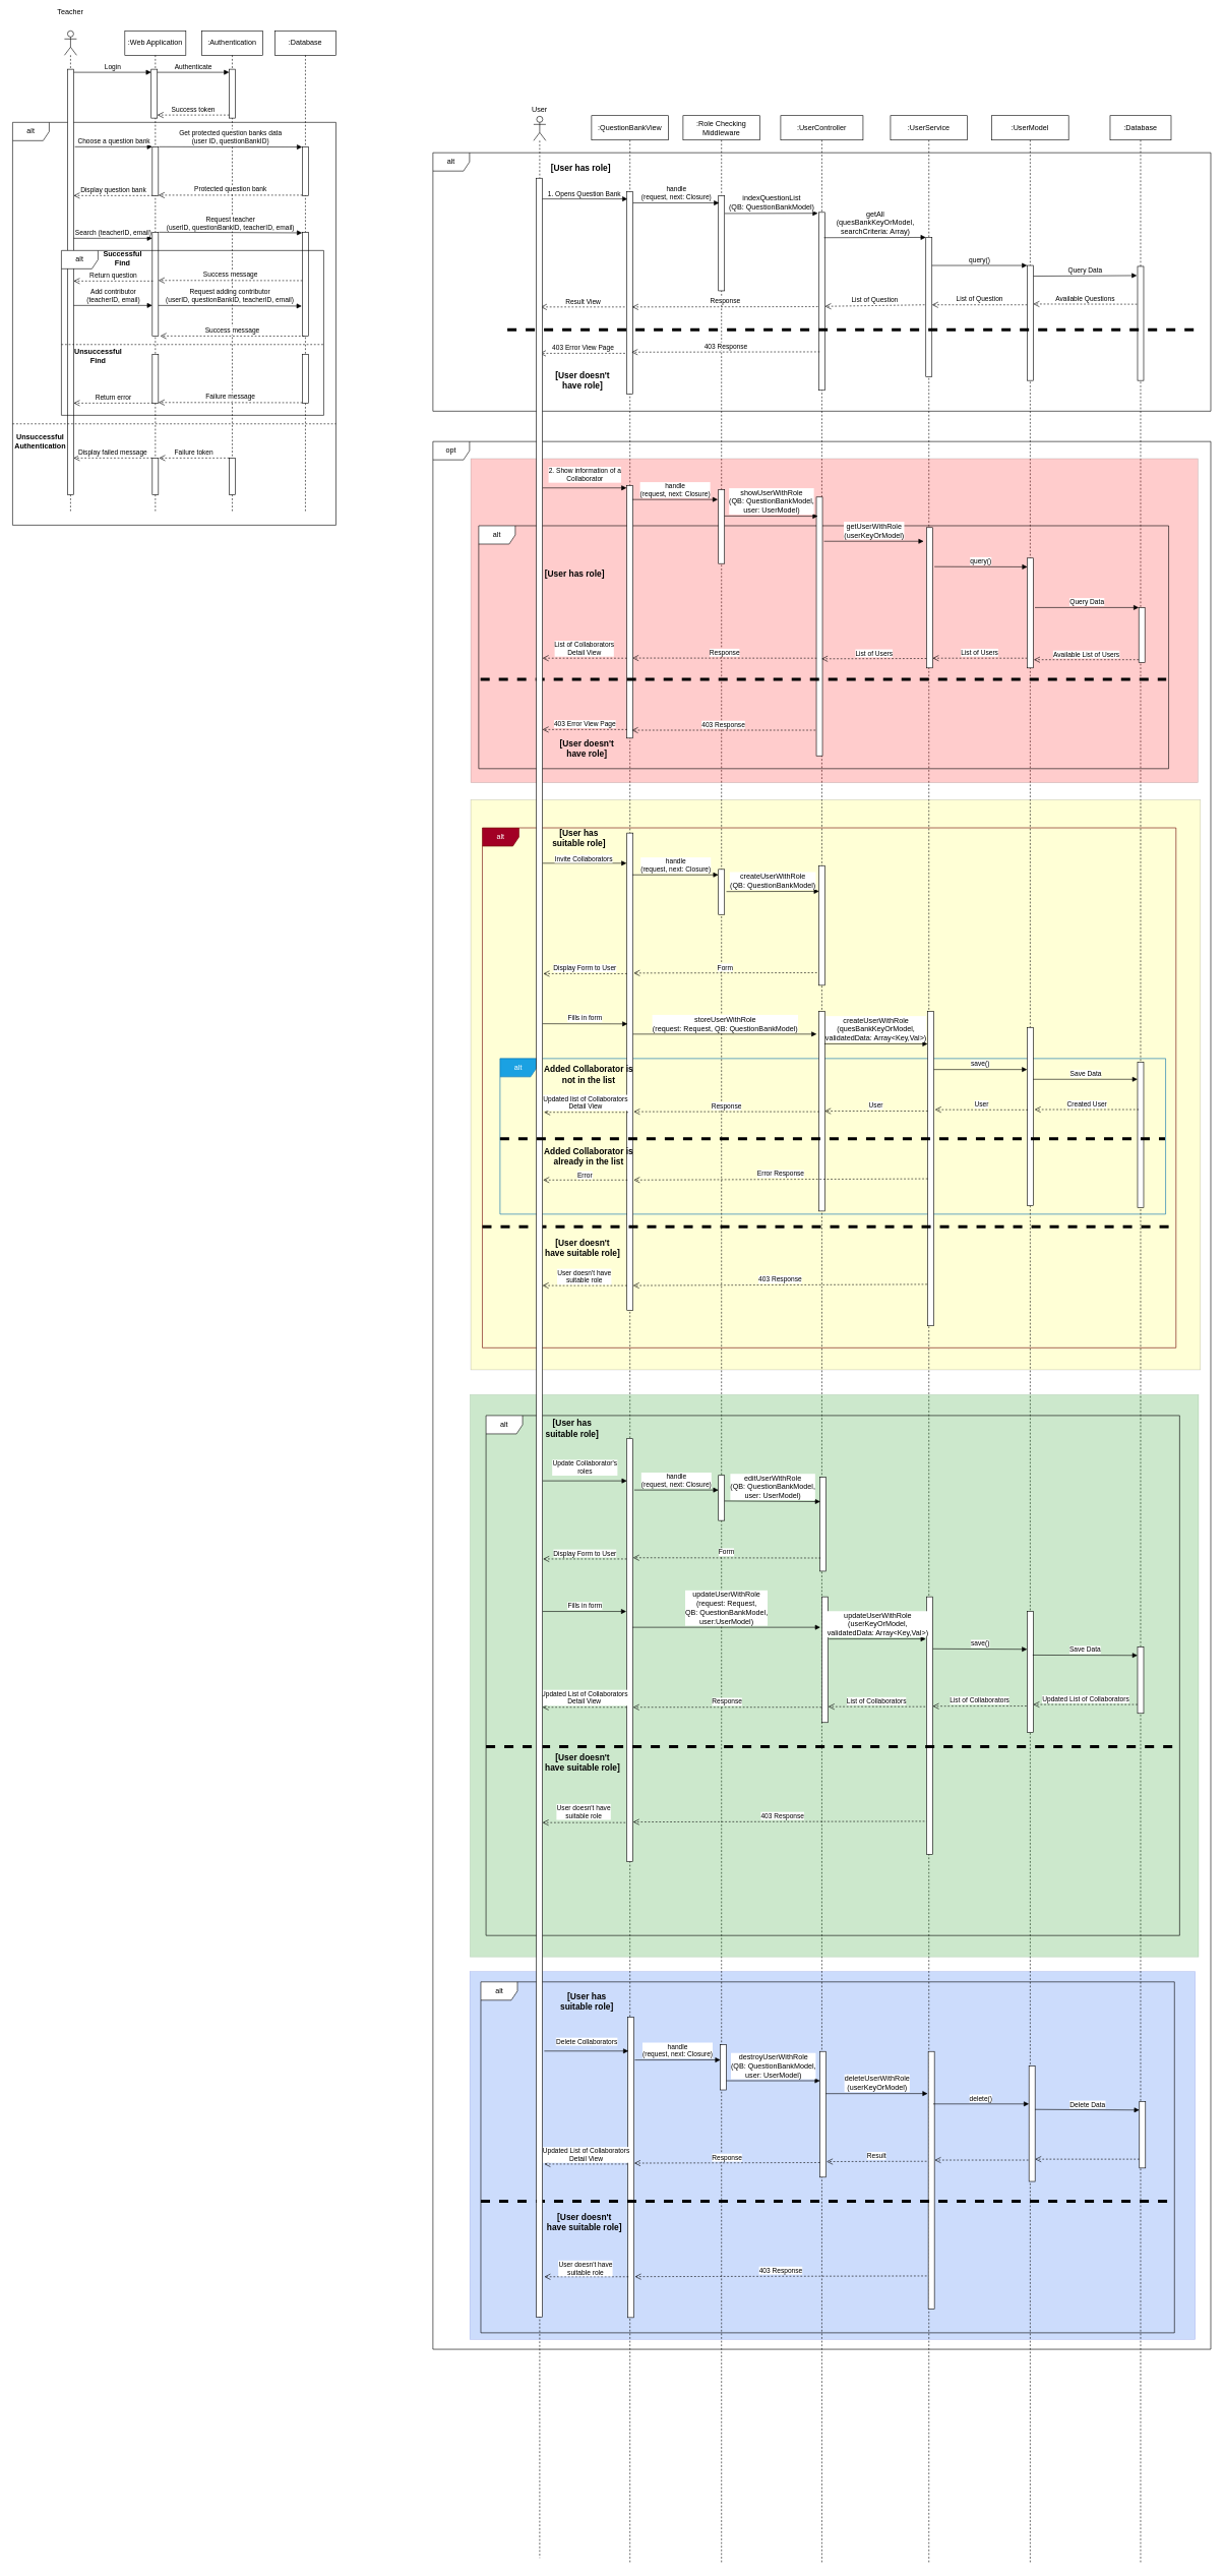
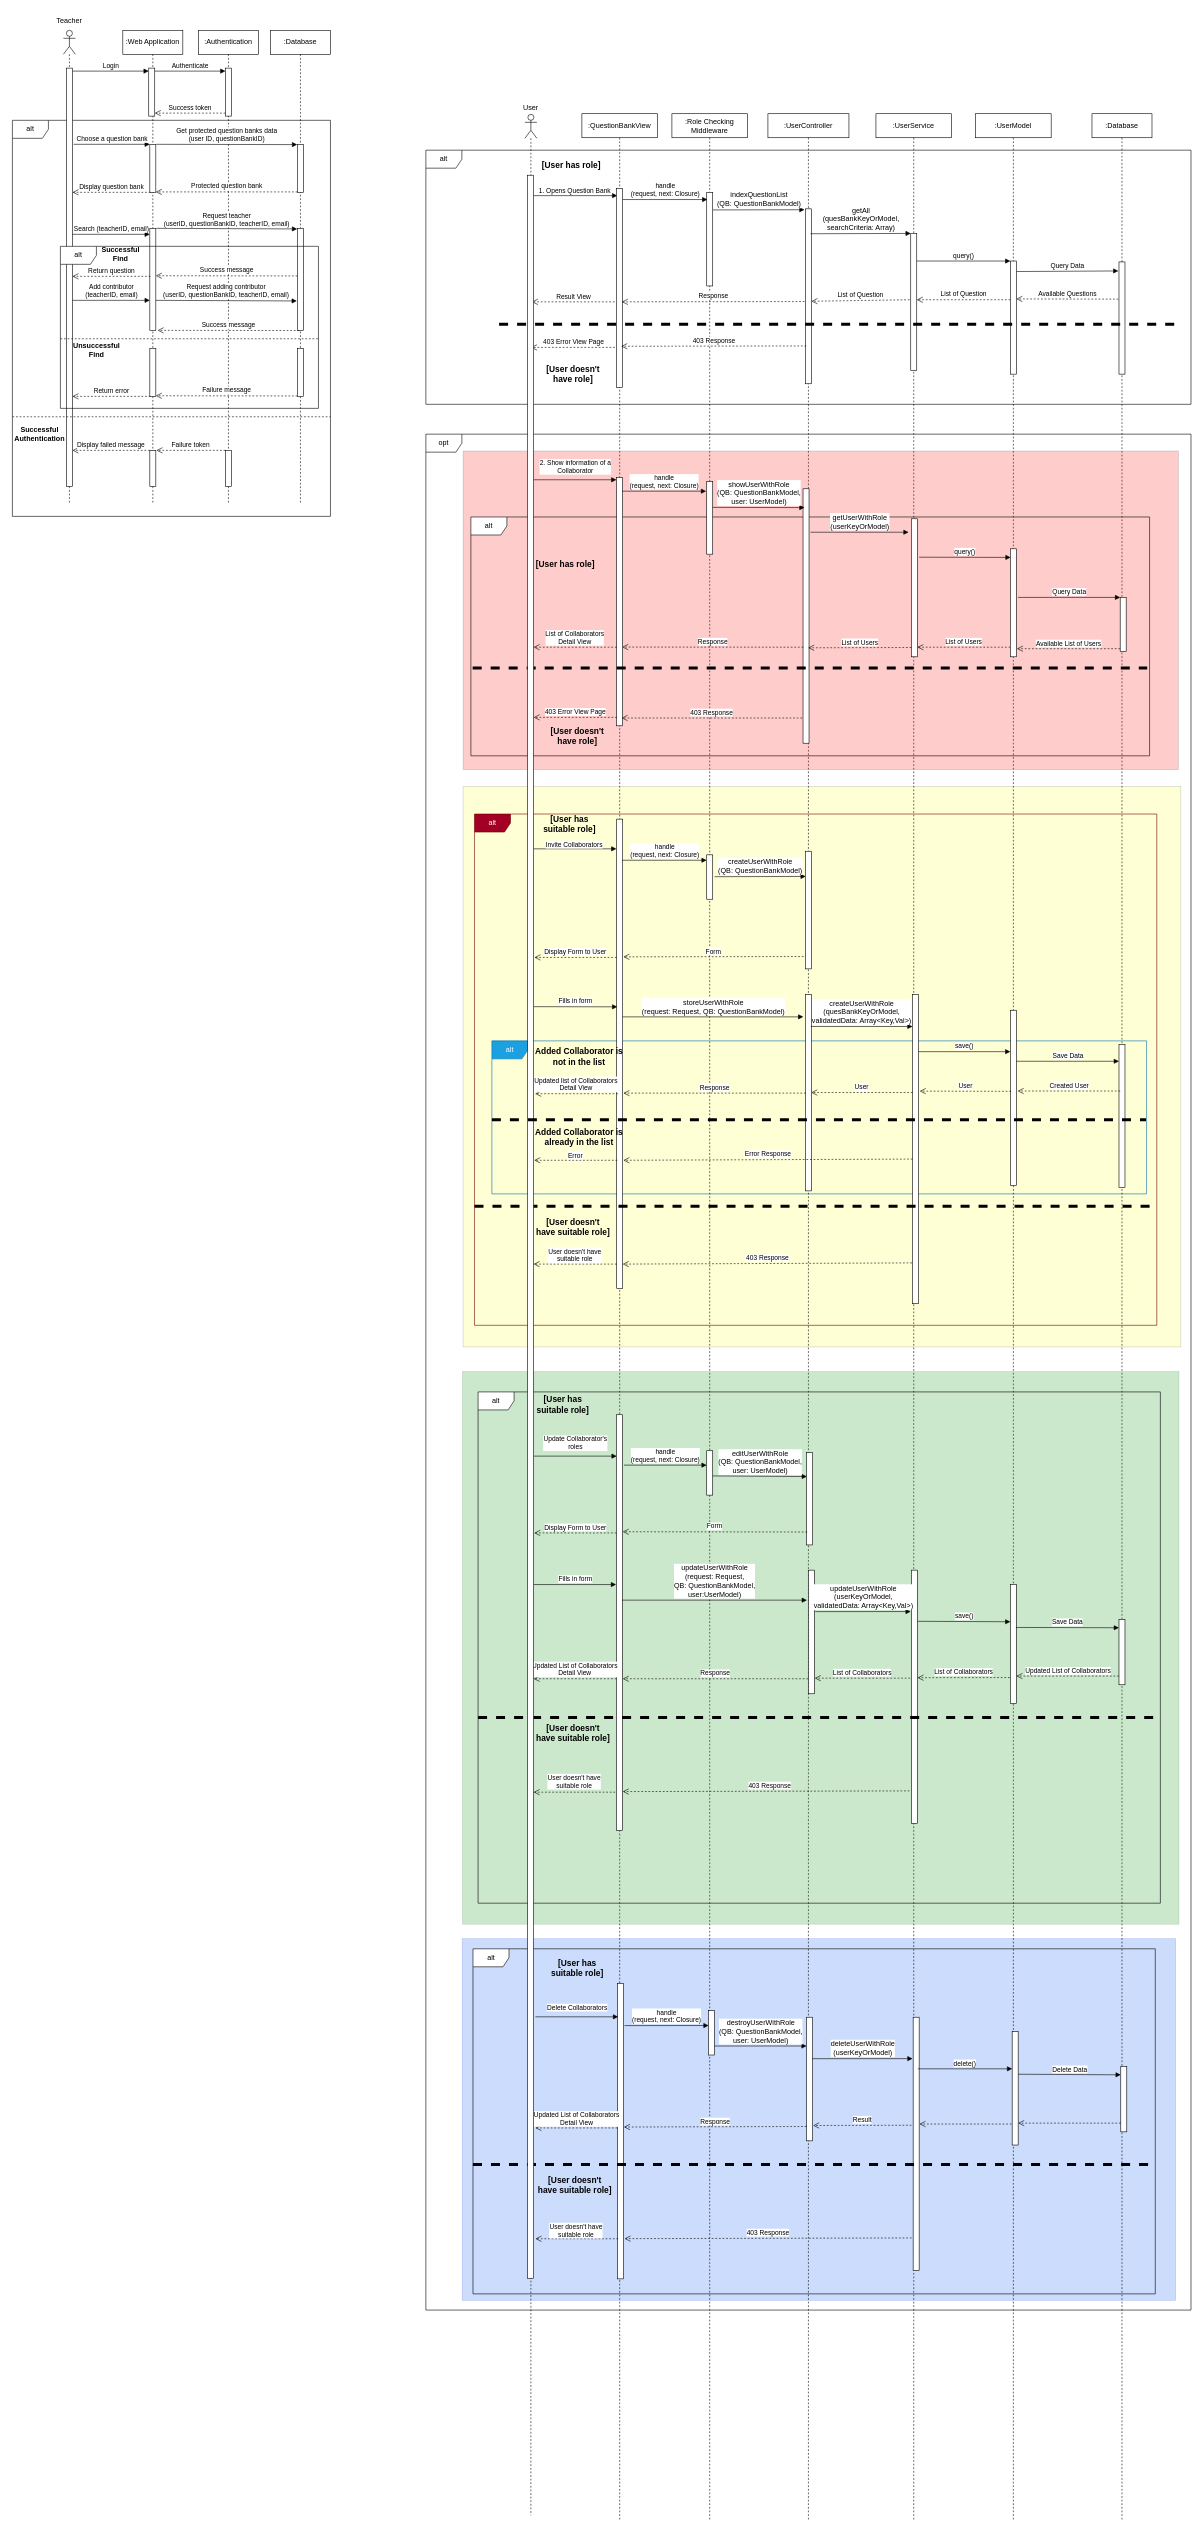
- <mxCell id="10" value="Teacher" style="text;html=1;strokeColor=none;fillColor=none;align=center;verticalAlign=middle;whiteSpace=wrap;rounded=0;" parent="1" vertex="1"><mxGeometry x="85" y="5" width="60" height="30" as="geometry" /></mxCell>
+ <mxCell id="10" value="Teacher" style="text;html=1;strokeColor=none;fillColor=none;align=center;verticalAlign=middle;whiteSpace=wrap;rounded=0;" parent="1" vertex="1"><mxGeometry x="85" width="60" height="30" as="geometry" y="20" /></mxCell>
- <mxCell id="36" value="Unsuccessful&lt;br&gt;Authentication" style="text;align=center;fontStyle=1;verticalAlign=middle;spacingLeft=3;spacingRight=3;strokeColor=none;rotatable=0;points=[[0,0.5],[1,0.5]];portConstraint=eastwest;html=1;" parent="1" vertex="1"><mxGeometry x="25" y="710" width="80" height="26" as="geometry" /></mxCell>
+ <mxCell id="36" value="Successful&lt;br&gt;Authentication" style="text;align=center;fontStyle=1;verticalAlign=middle;spacingLeft=3;spacingRight=3;strokeColor=none;rotatable=0;points=[[0,0.5],[1,0.5]];portConstraint=eastwest;html=1;" parent="1" vertex="1"><mxGeometry x="25" y="710" width="80" height="26" as="geometry" /></mxCell>
